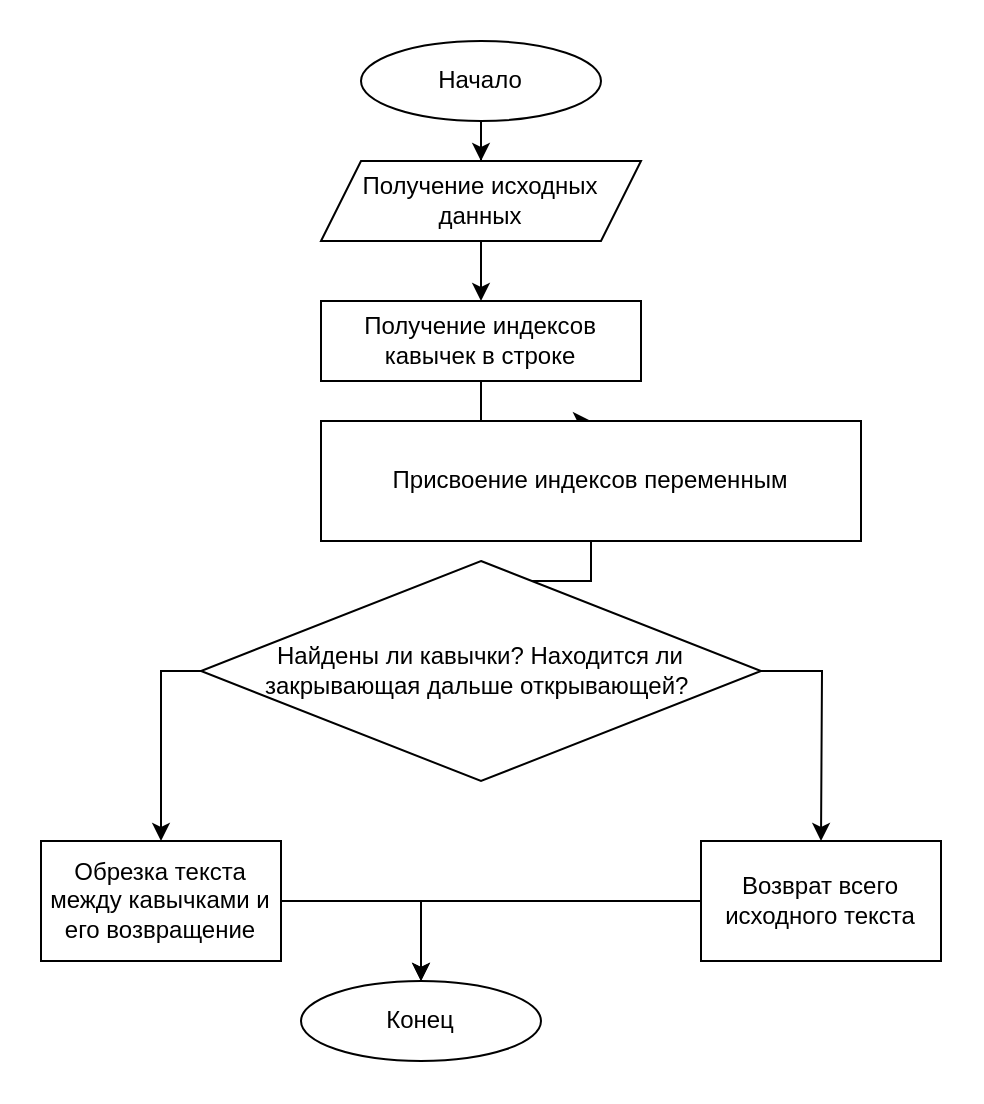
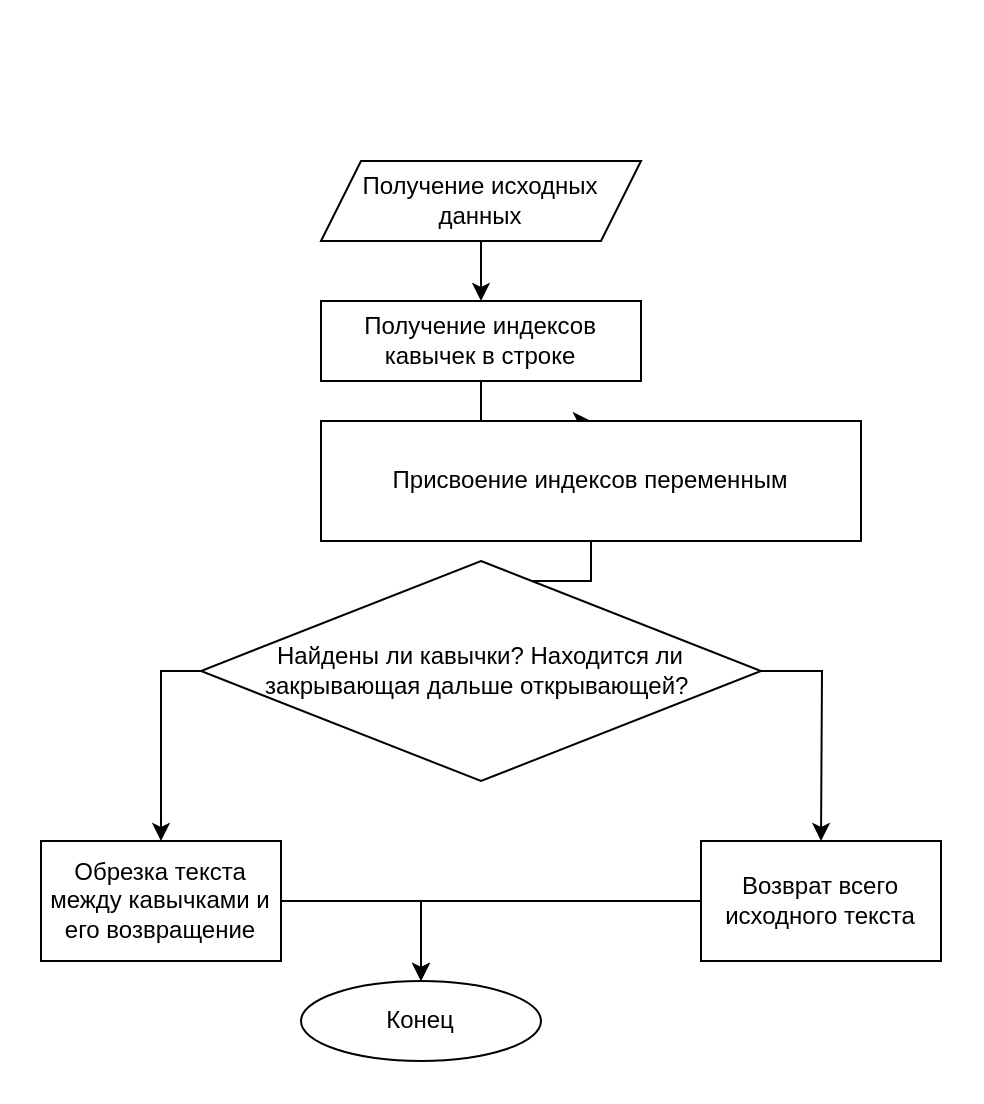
- <mxCell id="3" value="Начало" style="ellipse;whiteSpace=wrap;html=1;" vertex="1" parent="1"><mxGeometry x="180" y="20" width="120" height="40" as="geometry" /></mxCell>
- <mxCell id="2" style="edgeStyle=orthogonalEdgeStyle;rounded=0;orthogonalLoop=1;jettySize=auto;html=1;entryX=0.5;entryY=0;entryDx=0;entryDy=0;" edge="1" parent="1" source="3" target="5"><mxGeometry relative="1" as="geometry" /></mxCell>
